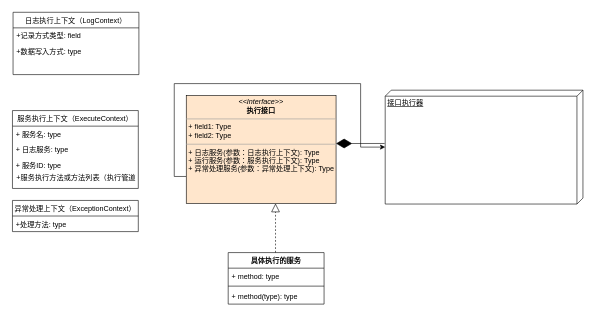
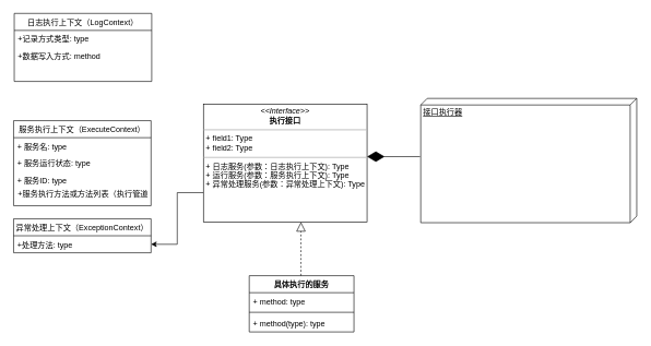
- <mxCell id="19" value="+记录方式类型: field" style="text;strokeColor=none;fillColor=none;align=left;verticalAlign=top;spacingLeft=4;spacingRight=4;overflow=hidden;rotatable=0;points=[[0,0.5],[1,0.5]];portConstraint=eastwest;" parent="18" vertex="1"><mxGeometry y="26" width="210" height="26" as="geometry" /></mxCell>
+ <mxCell id="19" value="+记录方式类型: type" style="text;strokeColor=none;fillColor=none;align=left;verticalAlign=top;spacingLeft=4;spacingRight=4;overflow=hidden;rotatable=0;points=[[0,0.5],[1,0.5]];portConstraint=eastwest;" parent="18" vertex="1"><mxGeometry y="26" width="210" height="26" as="geometry" /></mxCell>
- <mxCell id="20" value="+数据写入方式: type" style="text;strokeColor=none;fillColor=none;align=left;verticalAlign=top;spacingLeft=4;spacingRight=4;overflow=hidden;rotatable=0;points=[[0,0.5],[1,0.5]];portConstraint=eastwest;" parent="18" vertex="1"><mxGeometry y="52" width="210" height="52" as="geometry" /></mxCell>
+ <mxCell id="20" value="+数据写入方式: method" style="text;strokeColor=none;fillColor=none;align=left;verticalAlign=top;spacingLeft=4;spacingRight=4;overflow=hidden;rotatable=0;points=[[0,0.5],[1,0.5]];portConstraint=eastwest;" parent="18" vertex="1"><mxGeometry y="52" width="210" height="52" as="geometry" /></mxCell>
- <mxCell id="6" style="edgeStyle=orthogonalEdgeStyle;rounded=0;orthogonalLoop=1;jettySize=auto;html=1;exitX=0;exitY=0.75;exitDx=0;exitDy=0;" parent="1" source="7" target="8" edge="1"><mxGeometry relative="1" as="geometry" /></mxCell>
+ <mxCell id="6" style="edgeStyle=orthogonalEdgeStyle;rounded=0;orthogonalLoop=1;jettySize=auto;html=1;exitX=0;exitY=0.75;exitDx=0;exitDy=0;entryX=1;entryY=0.5;entryDx=0;entryDy=0;" parent="1" source="7" target="17" edge="1"><mxGeometry relative="1" as="geometry" /></mxCell>
- <mxCell id="13" value="+ 日志服务: type" style="text;strokeColor=none;fillColor=none;align=left;verticalAlign=top;spacingLeft=4;spacingRight=4;overflow=hidden;rotatable=0;points=[[0,0.5],[1,0.5]];portConstraint=eastwest;" parent="11" vertex="1"><mxGeometry y="52" width="210" height="26" as="geometry" /></mxCell>
+ <mxCell id="13" value="+ 服务运行状态: type" style="text;strokeColor=none;fillColor=none;align=left;verticalAlign=top;spacingLeft=4;spacingRight=4;overflow=hidden;rotatable=0;points=[[0,0.5],[1,0.5]];portConstraint=eastwest;" parent="11" vertex="1"><mxGeometry y="52" width="210" height="26" as="geometry" /></mxCell>
- <mxCell id="7" value="&lt;p style=&quot;margin: 0px ; margin-top: 4px ; text-align: center&quot;&gt;&lt;i&gt;&amp;lt;&amp;lt;Interface&amp;gt;&amp;gt;&lt;/i&gt;&lt;br&gt;&lt;b&gt;执行接口&lt;/b&gt;&lt;br&gt;&lt;/p&gt;&lt;hr size=&quot;1&quot;&gt;&lt;p style=&quot;margin: 0px ; margin-left: 4px&quot;&gt;+ field1: Type&lt;br&gt;+ field2: Type&lt;/p&gt;&lt;hr size=&quot;1&quot;&gt;&lt;p style=&quot;margin: 0px ; margin-left: 4px&quot;&gt;+ 日志服务(参数：日志执行上下文): Type&lt;br&gt;+ 运行服务(参数：服务执行上下文): Type&lt;/p&gt;&lt;p style=&quot;margin: 0px ; margin-left: 4px&quot;&gt;+ 异常处理服务(参数：异常处理上下文): Type&lt;br&gt;&lt;/p&gt;" style="verticalAlign=top;align=left;overflow=fill;fontSize=12;fontFamily=Helvetica;html=1;fillColor=#ffe6cc;" parent="1" vertex="1"><mxGeometry x="310" y="159" width="250" height="180" as="geometry" /></mxCell>
+ <mxCell id="7" value="&lt;p style=&quot;margin: 0px ; margin-top: 4px ; text-align: center&quot;&gt;&lt;i&gt;&amp;lt;&amp;lt;Interface&amp;gt;&amp;gt;&lt;/i&gt;&lt;br&gt;&lt;b&gt;执行接口&lt;/b&gt;&lt;br&gt;&lt;/p&gt;&lt;hr size=&quot;1&quot;&gt;&lt;p style=&quot;margin: 0px ; margin-left: 4px&quot;&gt;+ field1: Type&lt;br&gt;+ field2: Type&lt;/p&gt;&lt;hr size=&quot;1&quot;&gt;&lt;p style=&quot;margin: 0px ; margin-left: 4px&quot;&gt;+ 日志服务(参数：日志执行上下文): Type&lt;br&gt;+ 运行服务(参数：服务执行上下文): Type&lt;/p&gt;&lt;p style=&quot;margin: 0px ; margin-left: 4px&quot;&gt;+ 异常处理服务(参数：异常处理上下文): Type&lt;br&gt;&lt;/p&gt;" style="verticalAlign=top;align=left;overflow=fill;fontSize=12;fontFamily=Helvetica;html=1;" parent="1" vertex="1"><mxGeometry x="310" y="159" width="250" height="180" as="geometry" /></mxCell>
